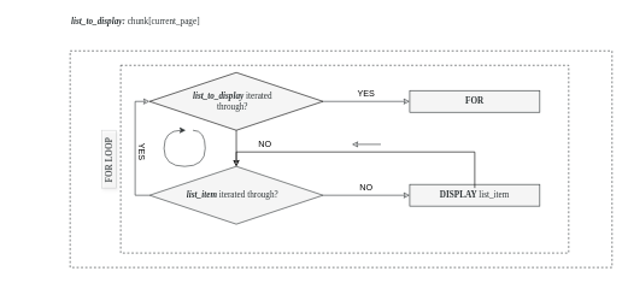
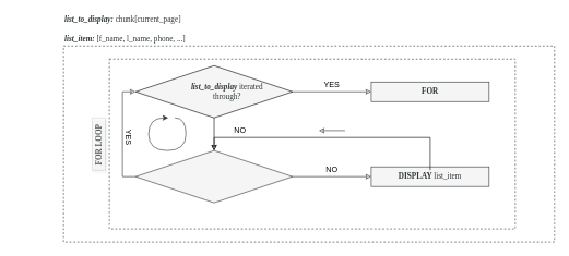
+ <mxCell id="26" value="&lt;b&gt;&lt;i&gt;list_item:&lt;/i&gt;&lt;/b&gt;&amp;nbsp;[f_name, l_name, phone, ...]" style="text;html=1;strokeColor=none;fillColor=none;align=left;verticalAlign=middle;whiteSpace=wrap;rounded=0;fontFamily=Fira Code;fontSource=https%3A%2F%2Ffonts.googleapis.com%2Fcss2%3Ffamily%3DFira%2BCode%3Awght%40300%26display%3Dswap';fontColor=#2F3537;" vertex="1" parent="1"><mxGeometry x="96" y="50" width="320" height="20" as="geometry" /></mxCell>
- <mxCell id="14" value="&lt;b&gt;&lt;i&gt;list_to_display&lt;/i&gt;&lt;/b&gt; iterated through?" style="text;html=1;strokeColor=none;fillColor=none;align=center;verticalAlign=middle;whiteSpace=wrap;rounded=0;fontFamily=Fira Code;fontSource=https%3A%2F%2Ffonts.googleapis.com%2Fcss2%3Ffamily%3DFira%2BCode%3Awght%40300%26display%3Dswap';fontColor=#2F3537;" vertex="1" parent="1"><mxGeometry x="246" y="120" width="150" height="40" as="geometry" /></mxCell>
+ <mxCell id="14" value="&lt;b&gt;&lt;i&gt;list_to_display&lt;/i&gt;&lt;/b&gt; iterated through?" style="text;html=1;strokeColor=none;fillColor=none;align=center;verticalAlign=middle;whiteSpace=wrap;rounded=0;fontFamily=Fira Code;fontSource=https%3A%2F%2Ffonts.googleapis.com%2Fcss2%3Ffamily%3DFira%2BCode%3Awght%40300%26display%3Dswap';fontColor=#2F3537;" vertex="1" parent="1"><mxGeometry x="271" y="120" width="150" height="40" as="geometry" /></mxCell>
- <mxCell id="18" value="&lt;i style=&quot;font-weight: bold&quot;&gt;list_item &lt;/i&gt;iterated through?" style="text;html=1;strokeColor=none;fillColor=none;align=center;verticalAlign=middle;whiteSpace=wrap;rounded=0;fontFamily=Fira Code;fontSource=https%3A%2F%2Ffonts.googleapis.com%2Fcss2%3Ffamily%3DFira%2BCode%3Awght%40300%26display%3Dswap';fontColor=#2F3537;" vertex="1" parent="1"><mxGeometry x="246" y="250" width="150" height="40" as="geometry" /></mxCell>
